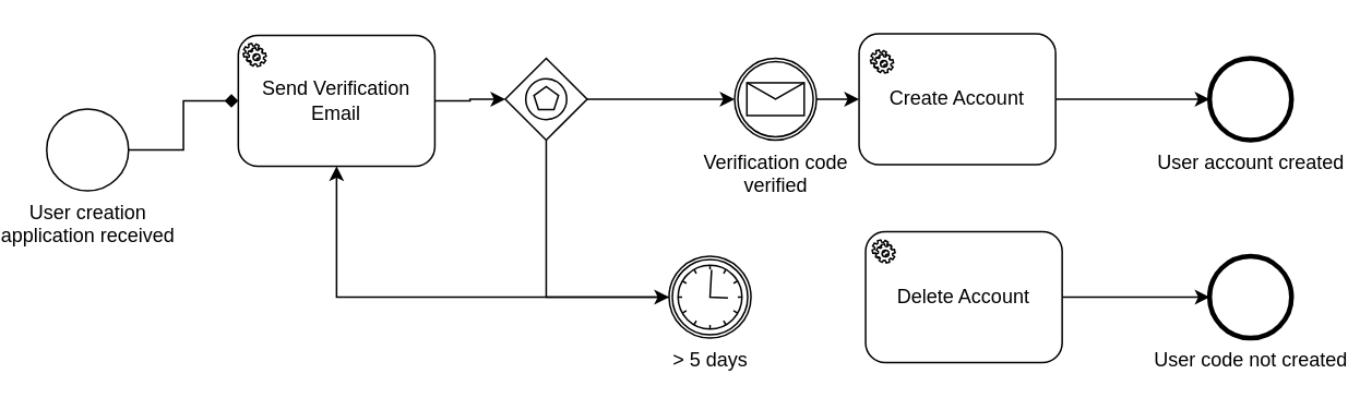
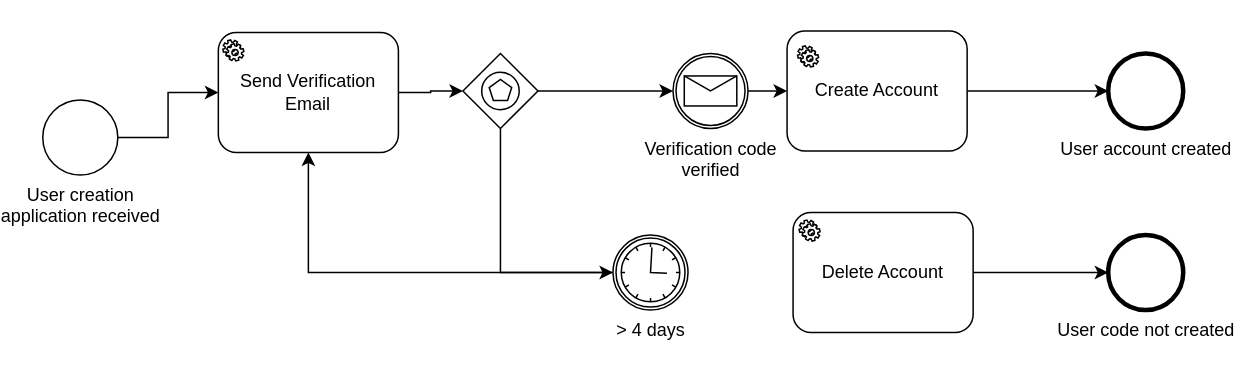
- <mxCell id="2" style="edgeStyle=orthogonalEdgeStyle;rounded=0;orthogonalLoop=1;jettySize=auto;html=1;entryX=0;entryY=0.5;entryDx=0;entryDy=0;endArrow=diamond;" edge="1" parent="1" source="3" target="5"><mxGeometry relative="1" as="geometry" /></mxCell>
+ <mxCell id="2" style="edgeStyle=orthogonalEdgeStyle;rounded=0;orthogonalLoop=1;jettySize=auto;html=1;entryX=0;entryY=0.5;entryDx=0;entryDy=0;" edge="1" parent="1" source="3" target="5"><mxGeometry relative="1" as="geometry" /></mxCell>
- <mxCell id="16" value="&amp;gt; 5 days" style="shape=mxgraph.bpmn.shape;html=1;verticalLabelPosition=bottom;labelBackgroundColor=#ffffff;verticalAlign=top;align=center;perimeter=ellipsePerimeter;outlineConnect=0;outline=catching;symbol=timer;" vertex="1" parent="1"><mxGeometry x="400" y="156" width="50" height="50" as="geometry" /></mxCell>
+ <mxCell id="16" value="&amp;gt; 4 days" style="shape=mxgraph.bpmn.shape;html=1;verticalLabelPosition=bottom;labelBackgroundColor=#ffffff;verticalAlign=top;align=center;perimeter=ellipsePerimeter;outlineConnect=0;outline=catching;symbol=timer;" vertex="1" parent="1"><mxGeometry x="400" y="156" width="50" height="50" as="geometry" /></mxCell>
